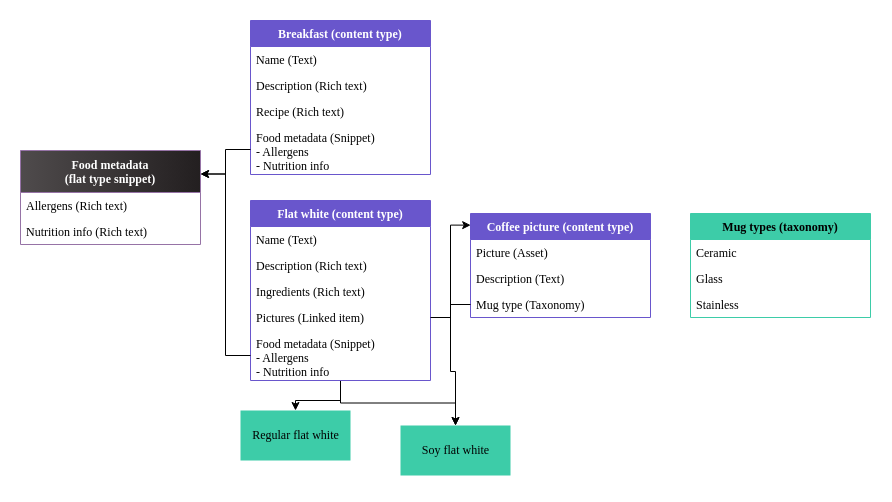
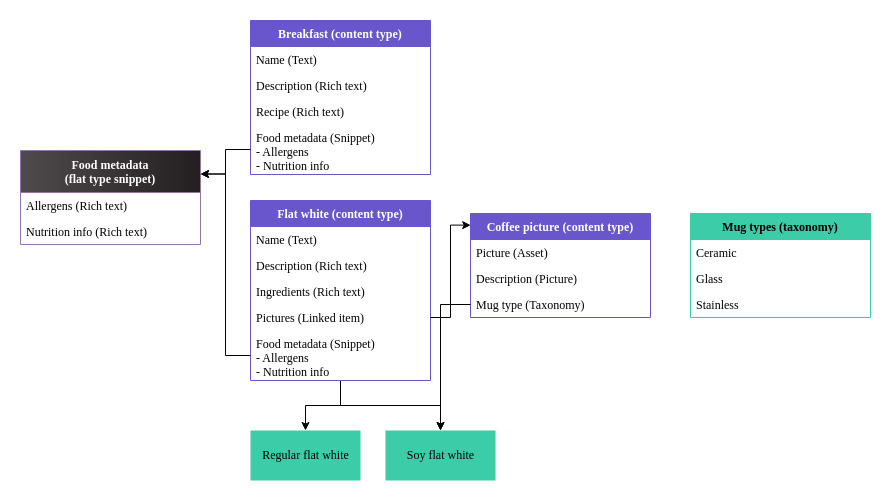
- <mxCell id="12" value="Description (Text)" style="text;strokeColor=none;fillColor=none;align=left;verticalAlign=top;spacingLeft=4;spacingRight=4;overflow=hidden;rotatable=0;points=[[0,0.5],[1,0.5]];portConstraint=eastwest;fontFamily=Work Sans;fontSource=https%3A%2F%2Ffonts.googleapis.com%2Fcss%3Ffamily%3DWork%2BSans;" parent="10" vertex="1"><mxGeometry y="52" width="180" height="26" as="geometry" /></mxCell>
+ <mxCell id="12" value="Description (Picture)" style="text;strokeColor=none;fillColor=none;align=left;verticalAlign=top;spacingLeft=4;spacingRight=4;overflow=hidden;rotatable=0;points=[[0,0.5],[1,0.5]];portConstraint=eastwest;fontFamily=Work Sans;fontSource=https%3A%2F%2Ffonts.googleapis.com%2Fcss%3Ffamily%3DWork%2BSans;" parent="10" vertex="1"><mxGeometry y="52" width="180" height="26" as="geometry" /></mxCell>
- <mxCell id="18" value="Regular flat white" style="html=1;fillColor=#3DCCA8;strokeColor=none;fontFamily=Work Sans;fontSource=https%3A%2F%2Ffonts.googleapis.com%2Fcss%3Ffamily%3DWork%2BSans;" parent="1" vertex="1"><mxGeometry x="240" y="410" width="110" height="50" as="geometry" /></mxCell>
+ <mxCell id="18" value="Regular flat white" style="html=1;fillColor=#3DCCA8;strokeColor=none;fontFamily=Work Sans;fontSource=https%3A%2F%2Ffonts.googleapis.com%2Fcss%3Ffamily%3DWork%2BSans;" parent="1" vertex="1"><mxGeometry x="250" y="430" width="110" height="50" as="geometry" /></mxCell>
- <mxCell id="19" value="Soy flat white" style="html=1;fillColor=#3DCCA8;strokeColor=none;fontFamily=Work Sans;fontSource=https%3A%2F%2Ffonts.googleapis.com%2Fcss%3Ffamily%3DWork%2BSans;" parent="1" vertex="1"><mxGeometry x="400" y="425" width="110" height="50" as="geometry" /></mxCell>
+ <mxCell id="19" value="Soy flat white" style="html=1;fillColor=#3DCCA8;strokeColor=none;fontFamily=Work Sans;fontSource=https%3A%2F%2Ffonts.googleapis.com%2Fcss%3Ffamily%3DWork%2BSans;" parent="1" vertex="1"><mxGeometry x="385" y="430" width="110" height="50" as="geometry" /></mxCell>
